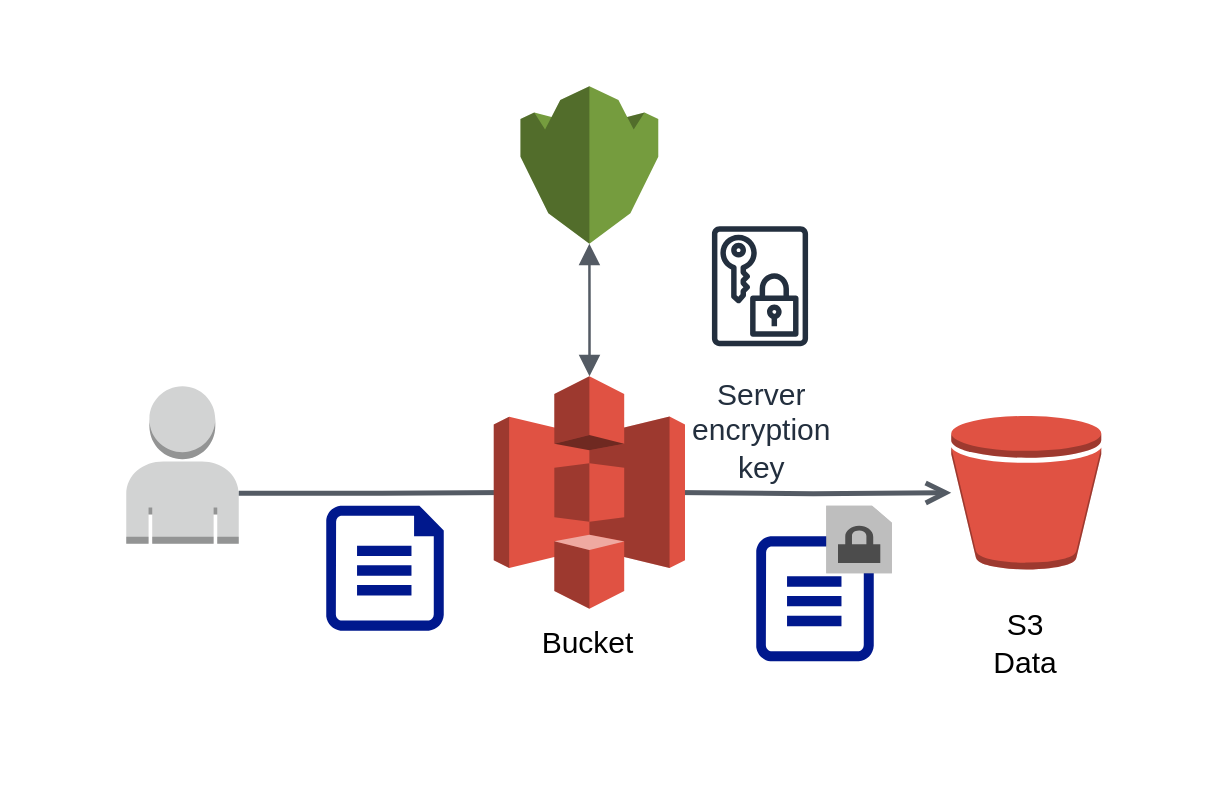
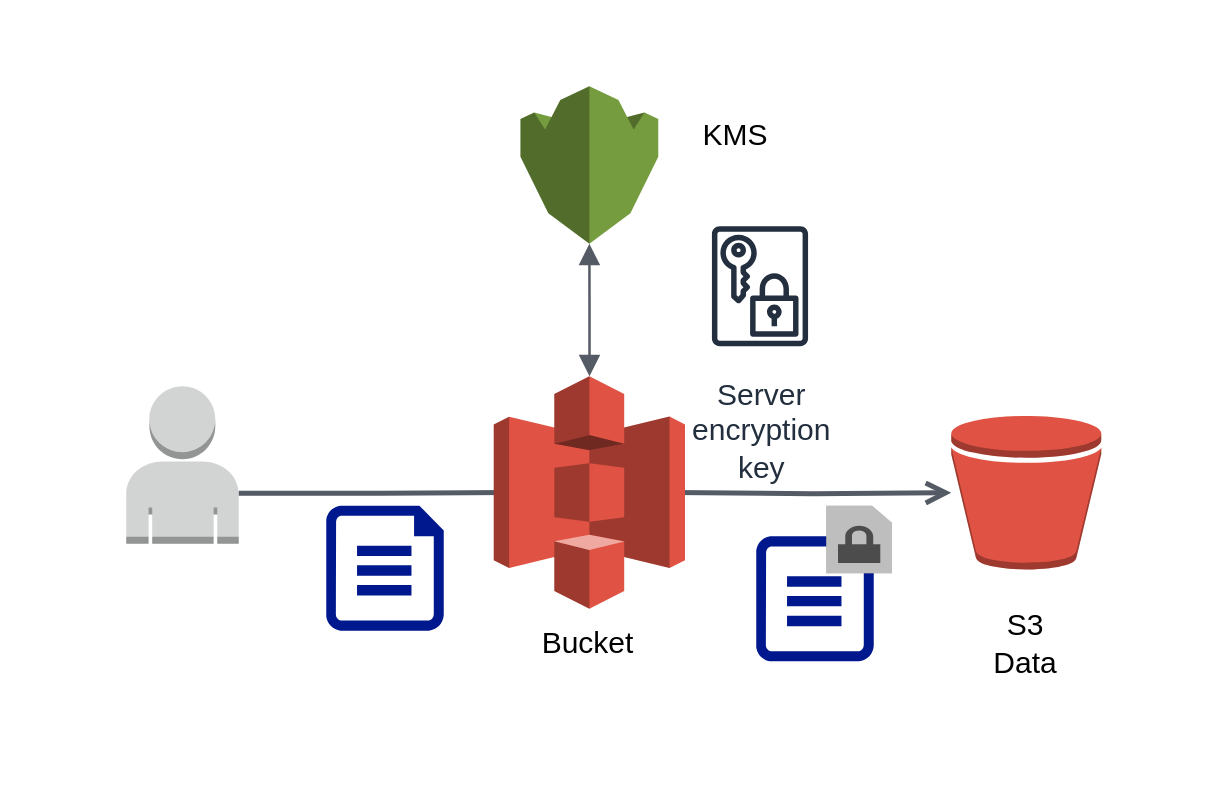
+ <mxCell id="15" value="KMS" style="text;html=1;strokeColor=none;fillColor=none;align=center;verticalAlign=middle;whiteSpace=wrap;rounded=0;" vertex="1" parent="1"><mxGeometry x="273.5" y="44" width="40" height="20" as="geometry" /></mxCell>
